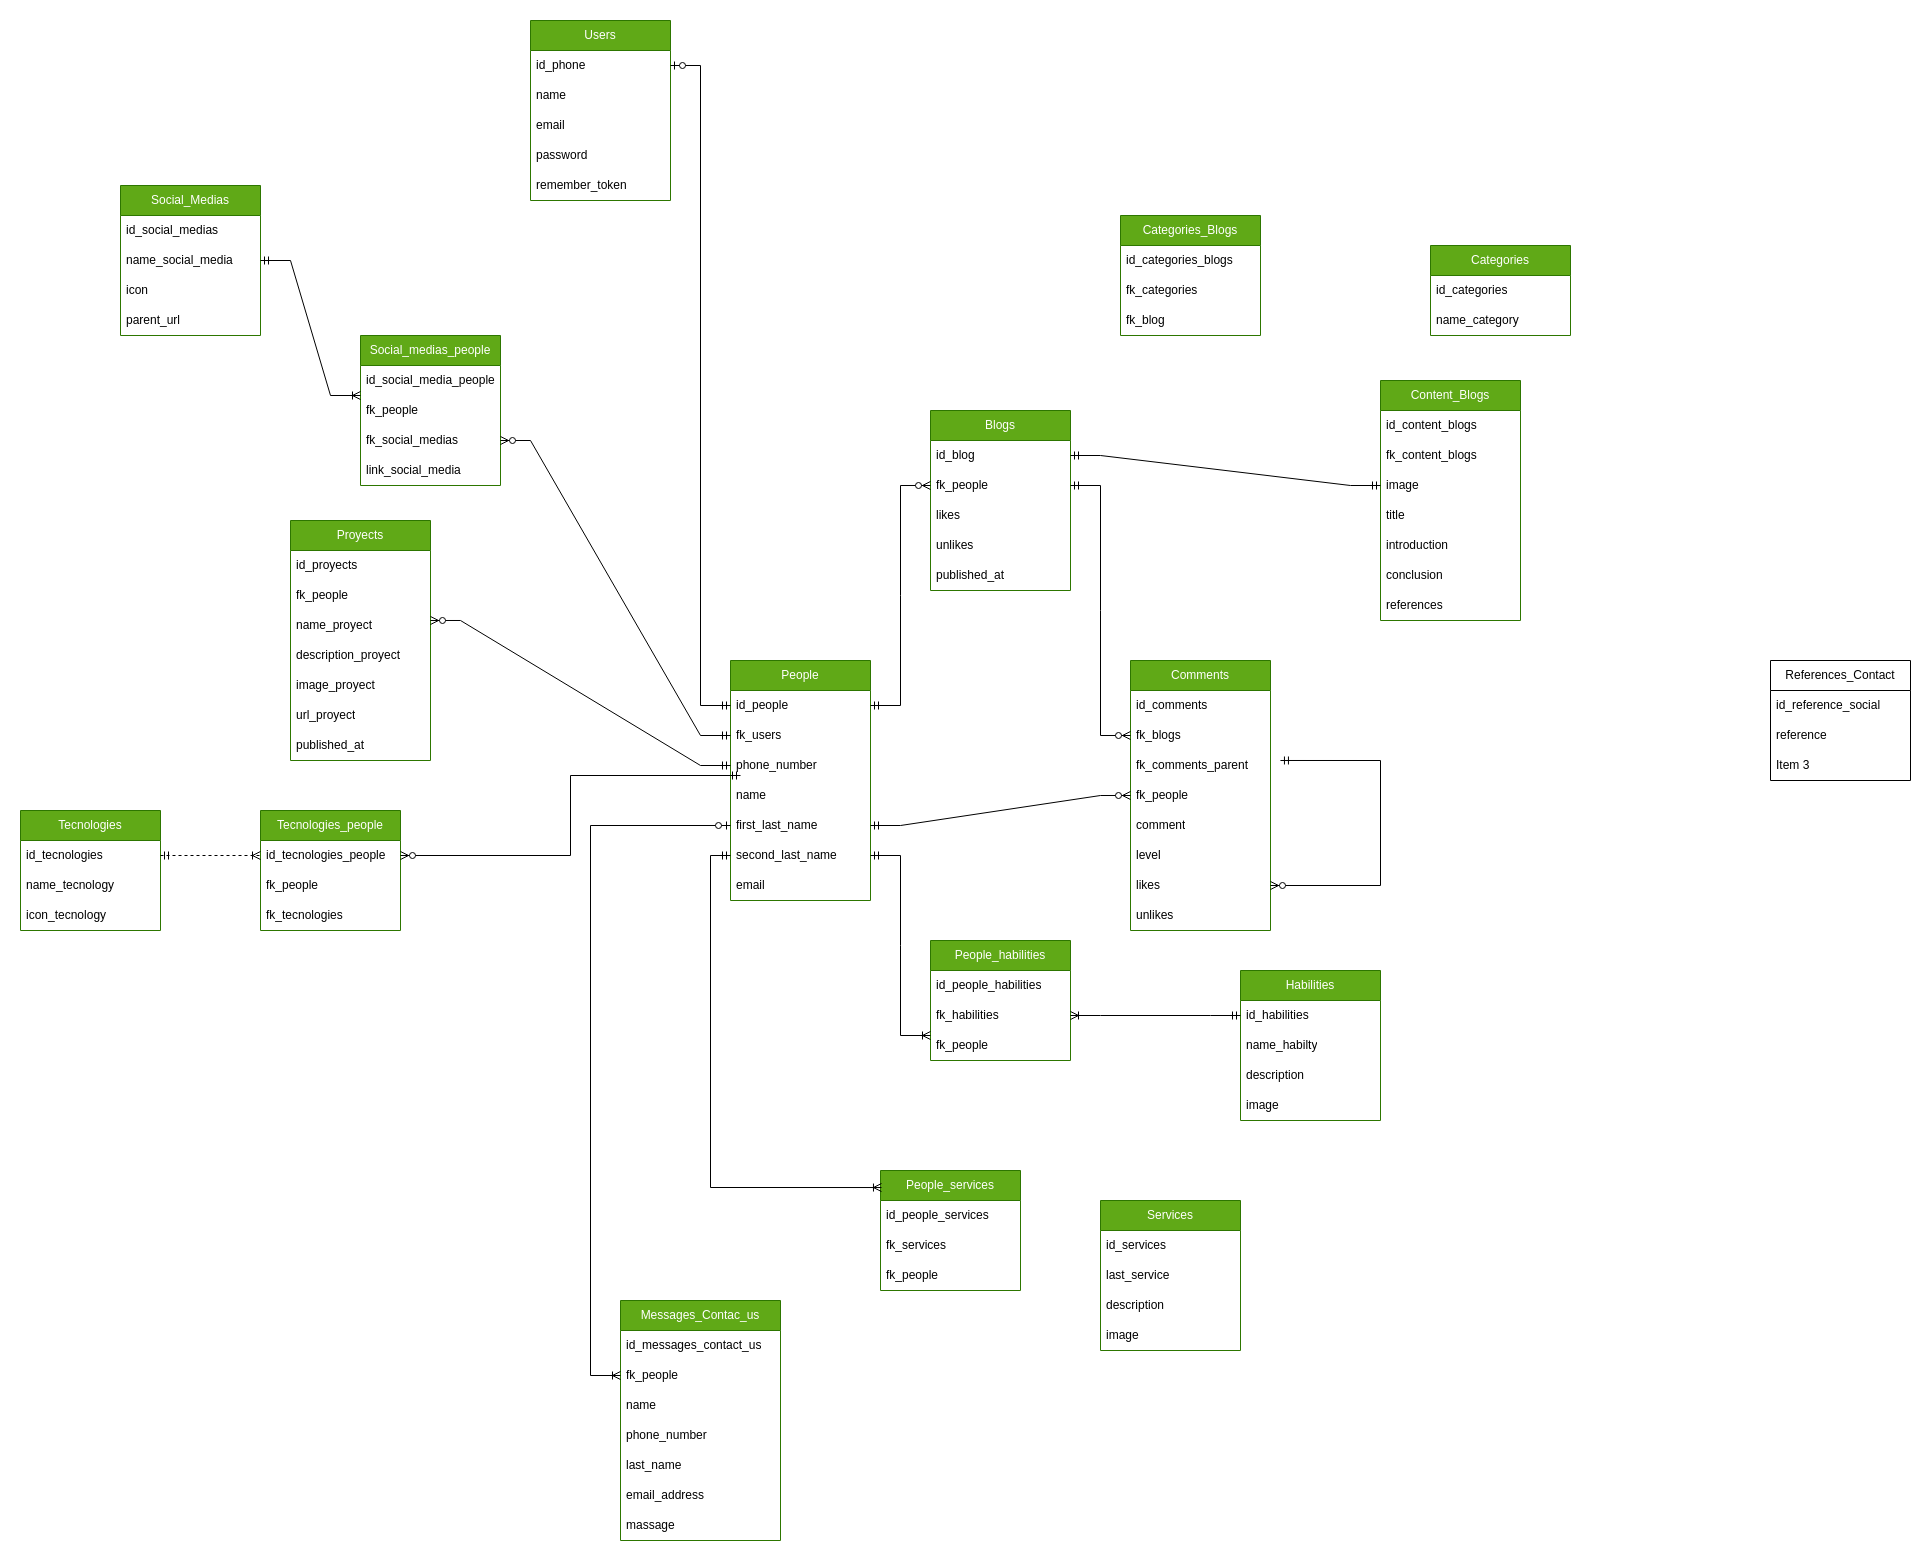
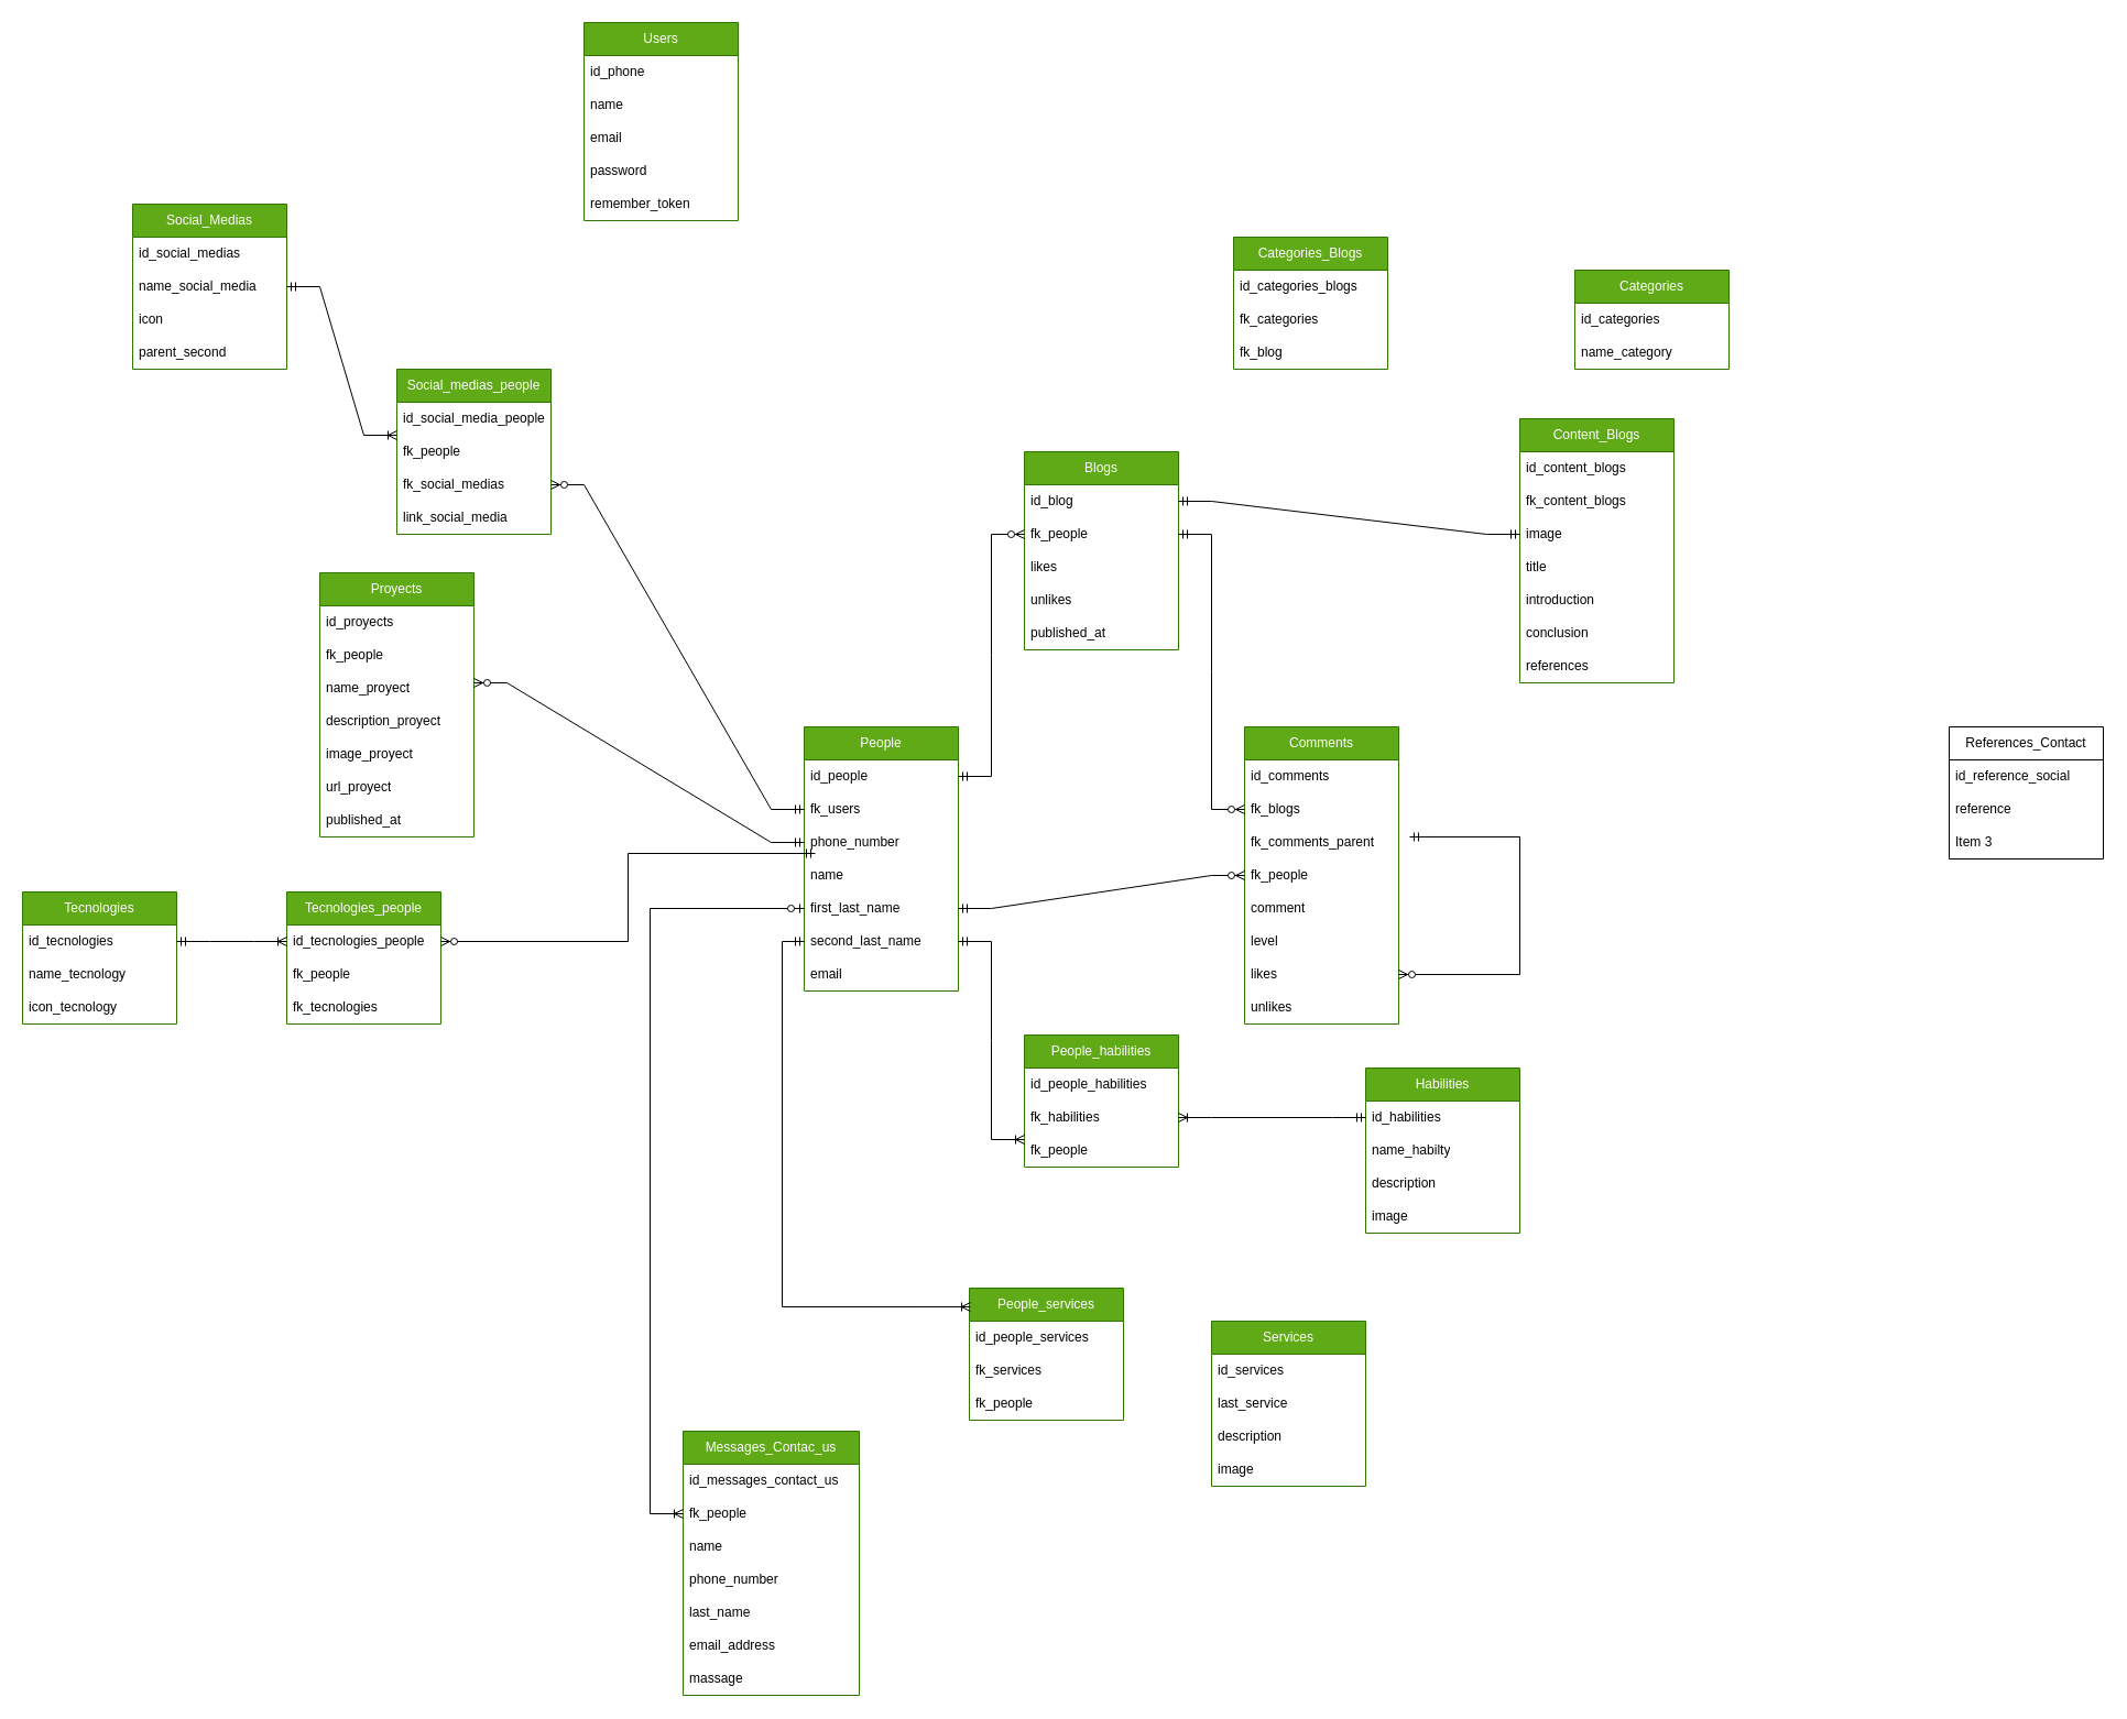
- <mxCell id="102" value="parent_url" style="text;strokeColor=none;fillColor=none;align=left;verticalAlign=middle;spacingLeft=4;spacingRight=4;overflow=hidden;points=[[0,0.5],[1,0.5]];portConstraint=eastwest;rotatable=0;whiteSpace=wrap;html=1;" parent="98" vertex="1"><mxGeometry y="120" width="140" height="30" as="geometry" /></mxCell>
+ <mxCell id="102" value="parent_second" style="text;strokeColor=none;fillColor=none;align=left;verticalAlign=middle;spacingLeft=4;spacingRight=4;overflow=hidden;points=[[0,0.5],[1,0.5]];portConstraint=eastwest;rotatable=0;whiteSpace=wrap;html=1;" parent="98" vertex="1"><mxGeometry y="120" width="140" height="30" as="geometry" /></mxCell>
- <mxCell id="116" value="" style="edgeStyle=entityRelationEdgeStyle;fontSize=12;html=1;endArrow=ERzeroToOne;startArrow=ERmandOne;rounded=0;" parent="1" source="55" target="3" edge="1"><mxGeometry width="100" height="100" relative="1" as="geometry"><mxPoint x="720" y="480" as="sourcePoint" /><mxPoint x="820" y="380" as="targetPoint" /></mxGeometry></mxCell>
- <mxCell id="115" value="" style="edgeStyle=entityRelationEdgeStyle;fontSize=12;html=1;endArrow=ERoneToMany;startArrow=ERmandOne;rounded=0;entryX=0;entryY=0.5;entryDx=0;entryDy=0;dashed=1;" parent="1" source="36" target="111" edge="1"><mxGeometry width="100" height="100" relative="1" as="geometry"><mxPoint x="80" y="1190" as="sourcePoint" /><mxPoint x="180" y="1090" as="targetPoint" /></mxGeometry></mxCell>
+ <mxCell id="115" value="" style="edgeStyle=entityRelationEdgeStyle;fontSize=12;html=1;endArrow=ERoneToMany;startArrow=ERmandOne;rounded=0;entryX=0;entryY=0.5;entryDx=0;entryDy=0;" parent="1" source="36" target="111" edge="1"><mxGeometry width="100" height="100" relative="1" as="geometry"><mxPoint x="80" y="1190" as="sourcePoint" /><mxPoint x="180" y="1090" as="targetPoint" /></mxGeometry></mxCell>
